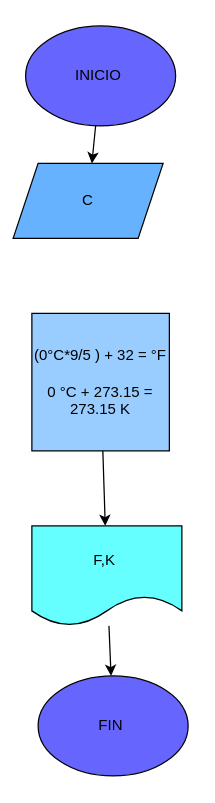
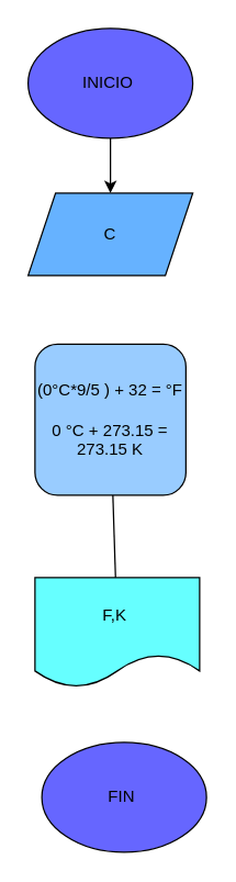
- <mxCell id="4" value="C" style="shape=parallelogram;perimeter=parallelogramPerimeter;whiteSpace=wrap;html=1;fixedSize=1;fillColor=#66B2FF;" parent="1" vertex="1"><mxGeometry x="10" y="130" width="120" height="60" as="geometry" /></mxCell>
+ <mxCell id="4" value="C" style="shape=parallelogram;perimeter=parallelogramPerimeter;whiteSpace=wrap;html=1;fixedSize=1;fillColor=#66B2FF;" parent="1" vertex="1"><mxGeometry x="20" y="140" width="120" height="60" as="geometry" /></mxCell>
- <mxCell id="6" value="(0°C*9/5 ) + 32 = °F&lt;br&gt;&lt;br&gt;0 °C + 273.15 = 273.15 K" style="whiteSpace=wrap;html=1;aspect=fixed;fillColor=#99CCFF;" parent="1" vertex="1"><mxGeometry x="25" y="250" width="110" height="110" as="geometry" /></mxCell>
+ <mxCell id="6" value="(0°C*9/5 ) + 32 = °F&lt;br&gt;&lt;br&gt;0 °C + 273.15 = 273.15 K" style="whiteSpace=wrap;html=1;aspect=fixed;fillColor=#99CCFF;rounded=1;" parent="1" vertex="1"><mxGeometry x="25" y="250" width="110" height="110" as="geometry" /></mxCell>
- <mxCell id="5" value="" style="edgeStyle=none;html=1;" parent="1" source="6" target="8" edge="1"><mxGeometry relative="1" as="geometry" /></mxCell>
+ <mxCell id="5" value="" style="edgeStyle=none;html=1;endArrow=none;" parent="1" source="6" target="8" edge="1"><mxGeometry relative="1" as="geometry" /></mxCell>
- <mxCell id="7" value="" style="edgeStyle=none;html=1;" edge="1" parent="1" source="8" target="9"><mxGeometry relative="1" as="geometry" /></mxCell>
